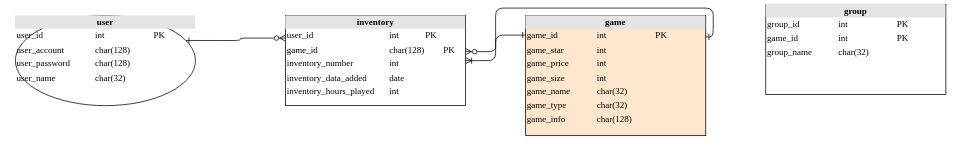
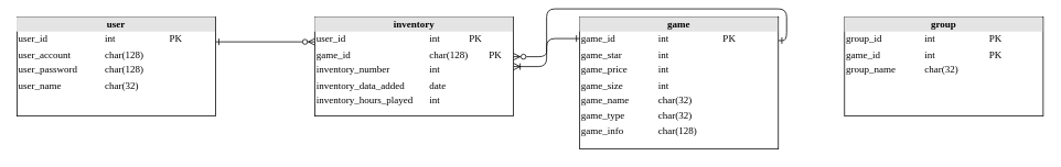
- <mxCell id="7" value="&lt;div style=&quot;text-align: center; box-sizing: border-box; width: 100%; background: rgb(228, 228, 228); padding: 2px;&quot;&gt;&lt;b&gt;group&lt;/b&gt;&lt;/div&gt;&lt;table style=&quot;width: 100% ; font-size: 1em&quot; cellpadding=&quot;2&quot; cellspacing=&quot;0&quot;&gt;&lt;tbody&gt;&lt;tr&gt;&lt;td&gt;group_id&lt;/td&gt;&lt;td&gt;int&lt;span style=&quot;&quot;&gt;&#09;&lt;span style=&quot;white-space: pre;&quot;&gt;&#09;&lt;/span&gt;&lt;span style=&quot;white-space: pre;&quot;&gt;&#09;&lt;span style=&quot;white-space: pre;&quot;&gt;&#09;&lt;/span&gt;&lt;/span&gt;&lt;/span&gt;&lt;span style=&quot;&quot;&gt;&amp;nbsp;&lt;/span&gt;&lt;span style=&quot;&quot;&gt;&#09;&lt;span style=&quot;&quot;&gt;&#09;&lt;/span&gt;P&lt;/span&gt;K&lt;/td&gt;&lt;/tr&gt;&lt;tr&gt;&lt;td&gt;game_id&lt;/td&gt;&lt;td&gt;int&lt;span style=&quot;white-space: pre;&quot;&gt;&#09;&lt;/span&gt;&lt;span style=&quot;white-space: pre;&quot;&gt;&#09;&lt;/span&gt;&lt;span style=&quot;white-space: pre;&quot;&gt;&#09;&lt;/span&gt;&amp;nbsp; PK&lt;/td&gt;&lt;/tr&gt;&lt;tr&gt;&lt;td&gt;group_name&lt;/td&gt;&lt;td&gt;&lt;span style=&quot;&quot;&gt;char(32)&lt;/span&gt;&lt;/td&gt;&lt;/tr&gt;&lt;tr&gt;&lt;td&gt;&lt;br&gt;&lt;/td&gt;&lt;td&gt;&lt;br&gt;&lt;/td&gt;&lt;/tr&gt;&lt;tr&gt;&lt;td&gt;&lt;br&gt;&lt;/td&gt;&lt;td&gt;&lt;br&gt;&lt;/td&gt;&lt;/tr&gt;&lt;tr&gt;&lt;td&gt;&lt;/td&gt;&lt;td&gt;&lt;br&gt;&lt;/td&gt;&lt;/tr&gt;&lt;tr&gt;&lt;td&gt;&lt;/td&gt;&lt;td&gt;&lt;br&gt;&lt;/td&gt;&lt;/tr&gt;&lt;/tbody&gt;&lt;/table&gt;" style="verticalAlign=top;align=left;overflow=fill;html=1;rounded=0;shadow=0;comic=0;labelBackgroundColor=none;strokeWidth=1;fontFamily=Verdana;fontSize=12" vertex="1" parent="1"><mxGeometry x="1020" y="5" width="240" height="120" as="geometry" /></mxCell>
+ <mxCell id="7" value="&lt;div style=&quot;text-align: center; box-sizing: border-box; width: 100%; background: rgb(228, 228, 228); padding: 2px;&quot;&gt;&lt;b&gt;group&lt;/b&gt;&lt;/div&gt;&lt;table style=&quot;width: 100% ; font-size: 1em&quot; cellpadding=&quot;2&quot; cellspacing=&quot;0&quot;&gt;&lt;tbody&gt;&lt;tr&gt;&lt;td&gt;group_id&lt;/td&gt;&lt;td&gt;int&lt;span style=&quot;&quot;&gt;&#09;&lt;span style=&quot;white-space: pre;&quot;&gt;&#09;&lt;/span&gt;&lt;span style=&quot;white-space: pre;&quot;&gt;&#09;&lt;span style=&quot;white-space: pre;&quot;&gt;&#09;&lt;/span&gt;&lt;/span&gt;&lt;/span&gt;&lt;span style=&quot;&quot;&gt;&amp;nbsp;&lt;/span&gt;&lt;span style=&quot;&quot;&gt;&#09;&lt;span style=&quot;&quot;&gt;&#09;&lt;/span&gt;P&lt;/span&gt;K&lt;/td&gt;&lt;/tr&gt;&lt;tr&gt;&lt;td&gt;game_id&lt;/td&gt;&lt;td&gt;int&lt;span style=&quot;white-space: pre;&quot;&gt;&#09;&lt;/span&gt;&lt;span style=&quot;white-space: pre;&quot;&gt;&#09;&lt;/span&gt;&lt;span style=&quot;white-space: pre;&quot;&gt;&#09;&lt;/span&gt;&amp;nbsp; PK&lt;/td&gt;&lt;/tr&gt;&lt;tr&gt;&lt;td&gt;group_name&lt;/td&gt;&lt;td&gt;&lt;span style=&quot;&quot;&gt;char(32)&lt;/span&gt;&lt;/td&gt;&lt;/tr&gt;&lt;tr&gt;&lt;td&gt;&lt;br&gt;&lt;/td&gt;&lt;td&gt;&lt;br&gt;&lt;/td&gt;&lt;/tr&gt;&lt;tr&gt;&lt;td&gt;&lt;br&gt;&lt;/td&gt;&lt;td&gt;&lt;br&gt;&lt;/td&gt;&lt;/tr&gt;&lt;tr&gt;&lt;td&gt;&lt;/td&gt;&lt;td&gt;&lt;br&gt;&lt;/td&gt;&lt;/tr&gt;&lt;tr&gt;&lt;td&gt;&lt;/td&gt;&lt;td&gt;&lt;br&gt;&lt;/td&gt;&lt;/tr&gt;&lt;/tbody&gt;&lt;/table&gt;" style="verticalAlign=top;align=left;overflow=fill;html=1;rounded=0;shadow=0;comic=0;labelBackgroundColor=none;strokeWidth=1;fontFamily=Verdana;fontSize=12" vertex="1" parent="1"><mxGeometry x="1020" y="20" width="240" height="120" as="geometry" /></mxCell>
- <mxCell id="3" value="&lt;div style=&quot;text-align: center; box-sizing: border-box; width: 100%; background: rgb(228, 228, 228); padding: 2px;&quot;&gt;&lt;b&gt;user&lt;/b&gt;&lt;/div&gt;&lt;table style=&quot;width: 100% ; font-size: 1em&quot; cellpadding=&quot;2&quot; cellspacing=&quot;0&quot;&gt;&lt;tbody&gt;&lt;tr&gt;&lt;td&gt;user_id&lt;/td&gt;&lt;td&gt;int&lt;span style=&quot;&quot;&gt;&#09;&lt;span style=&quot;white-space: pre;&quot;&gt;&#09;&lt;/span&gt;&lt;span style=&quot;white-space: pre;&quot;&gt;&#09;&lt;span style=&quot;white-space: pre;&quot;&gt;&#09;&lt;/span&gt;&lt;/span&gt;&lt;/span&gt;&lt;span style=&quot;&quot;&gt;&amp;nbsp;&lt;/span&gt;&lt;span style=&quot;&quot;&gt;&#09;&lt;span style=&quot;&quot;&gt;&#09;&lt;/span&gt;P&lt;/span&gt;K&lt;/td&gt;&lt;/tr&gt;&lt;tr&gt;&lt;td&gt;user_account&lt;/td&gt;&lt;td&gt;char(128)&lt;span style=&quot;&quot;&gt;&#09;&lt;span style=&quot;&quot;&gt;&#09;&lt;/span&gt;&lt;/span&gt;&lt;/td&gt;&lt;/tr&gt;&lt;tr&gt;&lt;td&gt;user_password&lt;/td&gt;&lt;td&gt;&lt;span style=&quot;&quot;&gt;char(128)&amp;nbsp;&lt;span style=&quot;white-space: pre;&quot;&gt;&#09;&lt;/span&gt;&lt;/span&gt;&lt;/td&gt;&lt;/tr&gt;&lt;tr&gt;&lt;td&gt;user_name&lt;/td&gt;&lt;td&gt;char(32)&lt;span style=&quot;&quot;&gt;&lt;/span&gt;&lt;/td&gt;&lt;/tr&gt;&lt;tr&gt;&lt;td&gt;&lt;/td&gt;&lt;td&gt;&lt;br&gt;&lt;/td&gt;&lt;/tr&gt;&lt;tr&gt;&lt;td&gt;&lt;/td&gt;&lt;td&gt;&lt;br&gt;&lt;/td&gt;&lt;/tr&gt;&lt;/tbody&gt;&lt;/table&gt;" style="ellipse;verticalAlign=top;align=left;overflow=fill;html=1;shadow=0;comic=0;labelBackgroundColor=none;strokeWidth=1;fontFamily=Verdana;fontSize=12;" parent="1" vertex="1"><mxGeometry x="20" y="20" width="240" height="120" as="geometry" /></mxCell>
+ <mxCell id="3" value="&lt;div style=&quot;text-align: center; box-sizing: border-box; width: 100%; background: rgb(228, 228, 228); padding: 2px;&quot;&gt;&lt;b&gt;user&lt;/b&gt;&lt;/div&gt;&lt;table style=&quot;width: 100% ; font-size: 1em&quot; cellpadding=&quot;2&quot; cellspacing=&quot;0&quot;&gt;&lt;tbody&gt;&lt;tr&gt;&lt;td&gt;user_id&lt;/td&gt;&lt;td&gt;int&lt;span style=&quot;&quot;&gt;&#09;&lt;span style=&quot;white-space: pre;&quot;&gt;&#09;&lt;/span&gt;&lt;span style=&quot;white-space: pre;&quot;&gt;&#09;&lt;span style=&quot;white-space: pre;&quot;&gt;&#09;&lt;/span&gt;&lt;/span&gt;&lt;/span&gt;&lt;span style=&quot;&quot;&gt;&amp;nbsp;&lt;/span&gt;&lt;span style=&quot;&quot;&gt;&#09;&lt;span style=&quot;&quot;&gt;&#09;&lt;/span&gt;P&lt;/span&gt;K&lt;/td&gt;&lt;/tr&gt;&lt;tr&gt;&lt;td&gt;user_account&lt;/td&gt;&lt;td&gt;char(128)&lt;span style=&quot;&quot;&gt;&#09;&lt;span style=&quot;&quot;&gt;&#09;&lt;/span&gt;&lt;/span&gt;&lt;/td&gt;&lt;/tr&gt;&lt;tr&gt;&lt;td&gt;user_password&lt;/td&gt;&lt;td&gt;&lt;span style=&quot;&quot;&gt;char(128)&amp;nbsp;&lt;span style=&quot;white-space: pre;&quot;&gt;&#09;&lt;/span&gt;&lt;/span&gt;&lt;/td&gt;&lt;/tr&gt;&lt;tr&gt;&lt;td&gt;user_name&lt;/td&gt;&lt;td&gt;char(32)&lt;span style=&quot;&quot;&gt;&lt;/span&gt;&lt;/td&gt;&lt;/tr&gt;&lt;tr&gt;&lt;td&gt;&lt;/td&gt;&lt;td&gt;&lt;br&gt;&lt;/td&gt;&lt;/tr&gt;&lt;tr&gt;&lt;td&gt;&lt;/td&gt;&lt;td&gt;&lt;br&gt;&lt;/td&gt;&lt;/tr&gt;&lt;/tbody&gt;&lt;/table&gt;" style="verticalAlign=top;align=left;overflow=fill;html=1;rounded=0;shadow=0;comic=0;labelBackgroundColor=none;strokeWidth=1;fontFamily=Verdana;fontSize=12" parent="1" vertex="1"><mxGeometry x="20" y="20" width="240" height="120" as="geometry" /></mxCell>
- <mxCell id="5" value="&lt;div style=&quot;text-align: center; box-sizing: border-box; width: 100%; background: rgb(228, 228, 228); padding: 2px;&quot;&gt;&lt;b&gt;game&lt;/b&gt;&lt;/div&gt;&lt;table style=&quot;width: 100% ; font-size: 1em&quot; cellpadding=&quot;2&quot; cellspacing=&quot;0&quot;&gt;&lt;tbody&gt;&lt;tr&gt;&lt;td&gt;game_id&lt;/td&gt;&lt;td&gt;int&lt;span style=&quot;&quot;&gt;&#09;&lt;span style=&quot;white-space: pre;&quot;&gt;&#09;&lt;/span&gt;&lt;span style=&quot;white-space: pre;&quot;&gt;&#09;&lt;span style=&quot;white-space: pre;&quot;&gt;&#09;&lt;/span&gt;&lt;/span&gt;&lt;/span&gt;&lt;span style=&quot;&quot;&gt;&amp;nbsp;&lt;/span&gt;&lt;span style=&quot;&quot;&gt;&#09;&lt;span style=&quot;&quot;&gt;&#09;&lt;/span&gt;P&lt;/span&gt;K&lt;/td&gt;&lt;/tr&gt;&lt;tr&gt;&lt;td&gt;game_star&lt;/td&gt;&lt;td&gt;int&lt;/td&gt;&lt;/tr&gt;&lt;tr&gt;&lt;td&gt;game_price&lt;/td&gt;&lt;td&gt;&lt;span style=&quot;&quot;&gt;int&amp;nbsp;&lt;span style=&quot;white-space: pre;&quot;&gt;&#09;&lt;/span&gt;&lt;/span&gt;&lt;/td&gt;&lt;/tr&gt;&lt;tr&gt;&lt;td&gt;game_size&lt;/td&gt;&lt;td&gt;int&lt;/td&gt;&lt;/tr&gt;&lt;tr&gt;&lt;td&gt;game_name&lt;/td&gt;&lt;td&gt;char(32)&lt;/td&gt;&lt;/tr&gt;&lt;tr&gt;&lt;td&gt;game_type&lt;/td&gt;&lt;td&gt;char(32)&lt;/td&gt;&lt;/tr&gt;&lt;tr&gt;&lt;td&gt;game_info&lt;/td&gt;&lt;td&gt;char(128)&lt;/td&gt;&lt;/tr&gt;&lt;tr&gt;&lt;td&gt;&lt;br&gt;&lt;/td&gt;&lt;td&gt;&lt;br&gt;&lt;/td&gt;&lt;/tr&gt;&lt;tr&gt;&lt;td&gt;&lt;/td&gt;&lt;td&gt;&lt;br&gt;&lt;/td&gt;&lt;/tr&gt;&lt;tr&gt;&lt;td&gt;&lt;/td&gt;&lt;td&gt;&lt;br&gt;&lt;/td&gt;&lt;/tr&gt;&lt;/tbody&gt;&lt;/table&gt;" style="verticalAlign=top;align=left;overflow=fill;html=1;rounded=0;shadow=0;comic=0;labelBackgroundColor=none;strokeWidth=1;fontFamily=Verdana;fontSize=12;fillColor=#ffe6cc;" vertex="1" parent="1"><mxGeometry x="700" y="20" width="240" height="160" as="geometry" /></mxCell>
+ <mxCell id="5" value="&lt;div style=&quot;text-align: center; box-sizing: border-box; width: 100%; background: rgb(228, 228, 228); padding: 2px;&quot;&gt;&lt;b&gt;game&lt;/b&gt;&lt;/div&gt;&lt;table style=&quot;width: 100% ; font-size: 1em&quot; cellpadding=&quot;2&quot; cellspacing=&quot;0&quot;&gt;&lt;tbody&gt;&lt;tr&gt;&lt;td&gt;game_id&lt;/td&gt;&lt;td&gt;int&lt;span style=&quot;&quot;&gt;&#09;&lt;span style=&quot;white-space: pre;&quot;&gt;&#09;&lt;/span&gt;&lt;span style=&quot;white-space: pre;&quot;&gt;&#09;&lt;span style=&quot;white-space: pre;&quot;&gt;&#09;&lt;/span&gt;&lt;/span&gt;&lt;/span&gt;&lt;span style=&quot;&quot;&gt;&amp;nbsp;&lt;/span&gt;&lt;span style=&quot;&quot;&gt;&#09;&lt;span style=&quot;&quot;&gt;&#09;&lt;/span&gt;P&lt;/span&gt;K&lt;/td&gt;&lt;/tr&gt;&lt;tr&gt;&lt;td&gt;game_star&lt;/td&gt;&lt;td&gt;int&lt;/td&gt;&lt;/tr&gt;&lt;tr&gt;&lt;td&gt;game_price&lt;/td&gt;&lt;td&gt;&lt;span style=&quot;&quot;&gt;int&amp;nbsp;&lt;span style=&quot;white-space: pre;&quot;&gt;&#09;&lt;/span&gt;&lt;/span&gt;&lt;/td&gt;&lt;/tr&gt;&lt;tr&gt;&lt;td&gt;game_size&lt;/td&gt;&lt;td&gt;int&lt;/td&gt;&lt;/tr&gt;&lt;tr&gt;&lt;td&gt;game_name&lt;/td&gt;&lt;td&gt;char(32)&lt;/td&gt;&lt;/tr&gt;&lt;tr&gt;&lt;td&gt;game_type&lt;/td&gt;&lt;td&gt;char(32)&lt;/td&gt;&lt;/tr&gt;&lt;tr&gt;&lt;td&gt;game_info&lt;/td&gt;&lt;td&gt;char(128)&lt;/td&gt;&lt;/tr&gt;&lt;tr&gt;&lt;td&gt;&lt;br&gt;&lt;/td&gt;&lt;td&gt;&lt;br&gt;&lt;/td&gt;&lt;/tr&gt;&lt;tr&gt;&lt;td&gt;&lt;/td&gt;&lt;td&gt;&lt;br&gt;&lt;/td&gt;&lt;/tr&gt;&lt;tr&gt;&lt;td&gt;&lt;/td&gt;&lt;td&gt;&lt;br&gt;&lt;/td&gt;&lt;/tr&gt;&lt;/tbody&gt;&lt;/table&gt;" style="verticalAlign=top;align=left;overflow=fill;html=1;rounded=0;shadow=0;comic=0;labelBackgroundColor=none;strokeWidth=1;fontFamily=Verdana;fontSize=12" vertex="1" parent="1"><mxGeometry x="700" y="20" width="240" height="160" as="geometry" /></mxCell>
